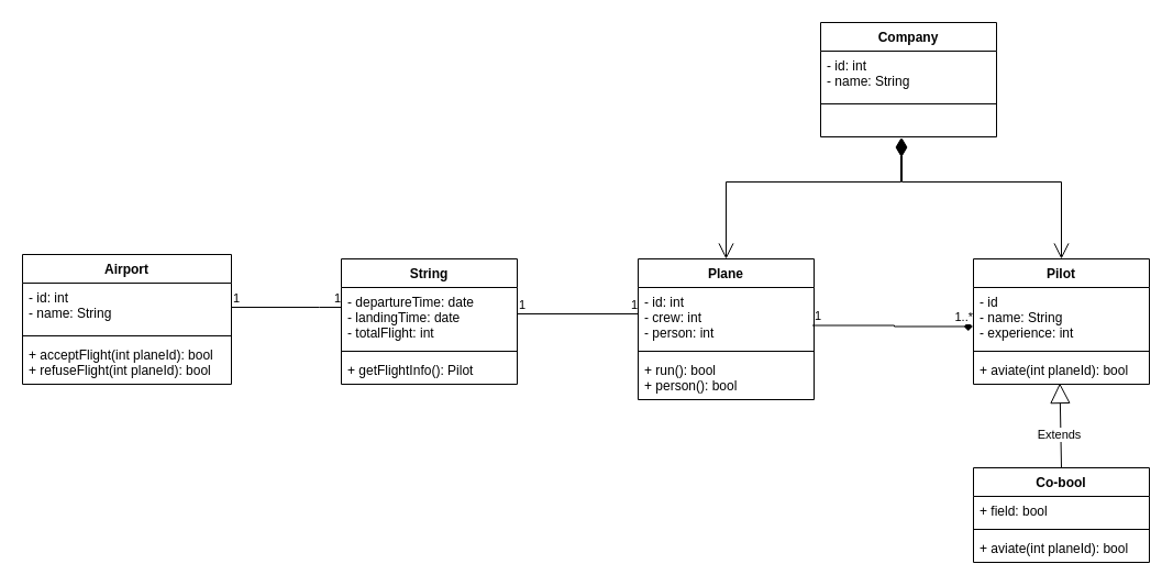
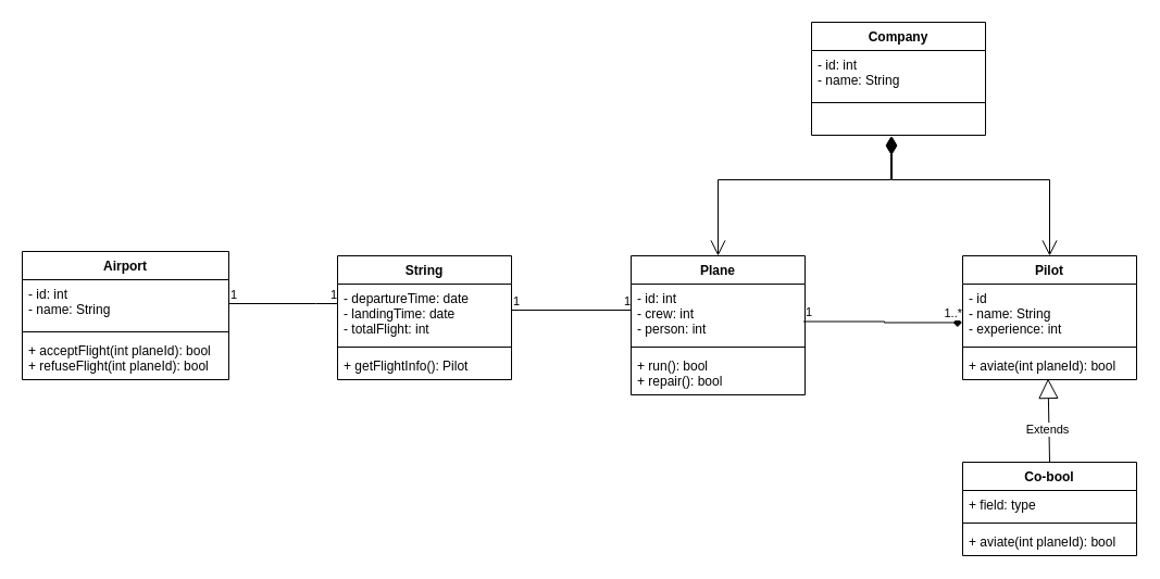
- <mxCell id="10" value="+ run(): bool&#10;+ person(): bool" style="text;strokeColor=none;fillColor=none;align=left;verticalAlign=top;spacingLeft=4;spacingRight=4;overflow=hidden;rotatable=0;points=[[0,0.5],[1,0.5]];portConstraint=eastwest;" vertex="1" parent="7"><mxGeometry y="88" width="160" height="40" as="geometry" /></mxCell>
+ <mxCell id="10" value="+ run(): bool&#10;+ repair(): bool" style="text;strokeColor=none;fillColor=none;align=left;verticalAlign=top;spacingLeft=4;spacingRight=4;overflow=hidden;rotatable=0;points=[[0,0.5],[1,0.5]];portConstraint=eastwest;" vertex="1" parent="7"><mxGeometry y="88" width="160" height="40" as="geometry" /></mxCell>
- <mxCell id="17" value="+ field: bool" style="text;strokeColor=none;fillColor=none;align=left;verticalAlign=top;spacingLeft=4;spacingRight=4;overflow=hidden;rotatable=0;points=[[0,0.5],[1,0.5]];portConstraint=eastwest;" vertex="1" parent="16"><mxGeometry y="26" width="160" height="26" as="geometry" /></mxCell>
+ <mxCell id="17" value="+ field: type" style="text;strokeColor=none;fillColor=none;align=left;verticalAlign=top;spacingLeft=4;spacingRight=4;overflow=hidden;rotatable=0;points=[[0,0.5],[1,0.5]];portConstraint=eastwest;" vertex="1" parent="16"><mxGeometry y="26" width="160" height="26" as="geometry" /></mxCell>
